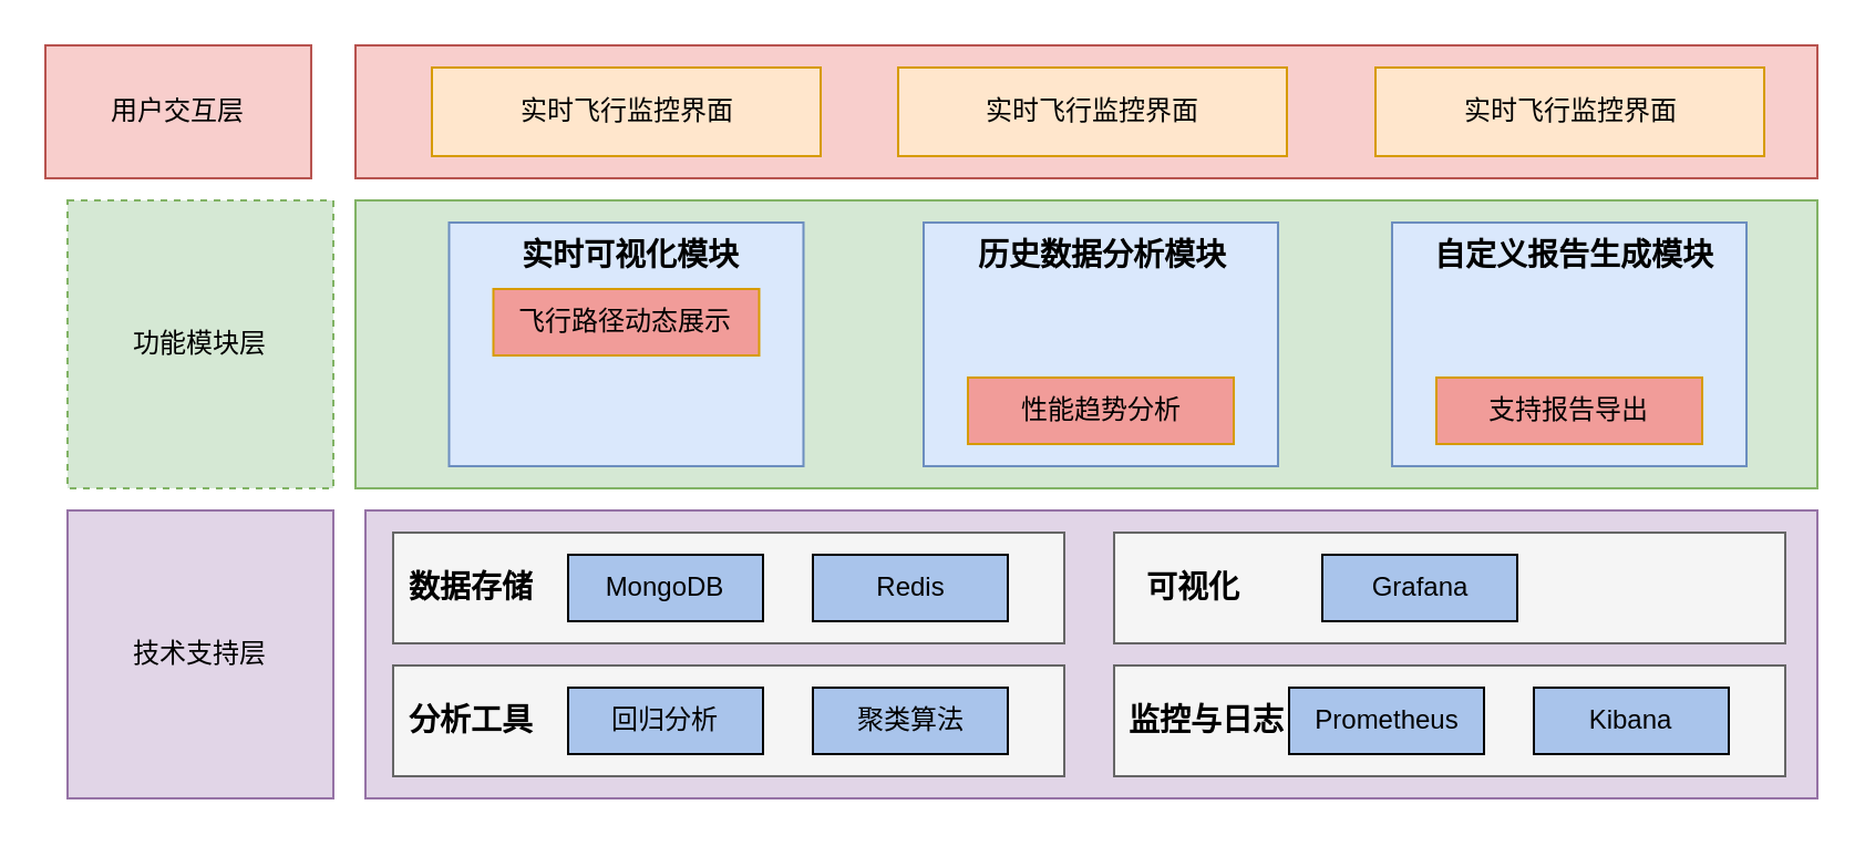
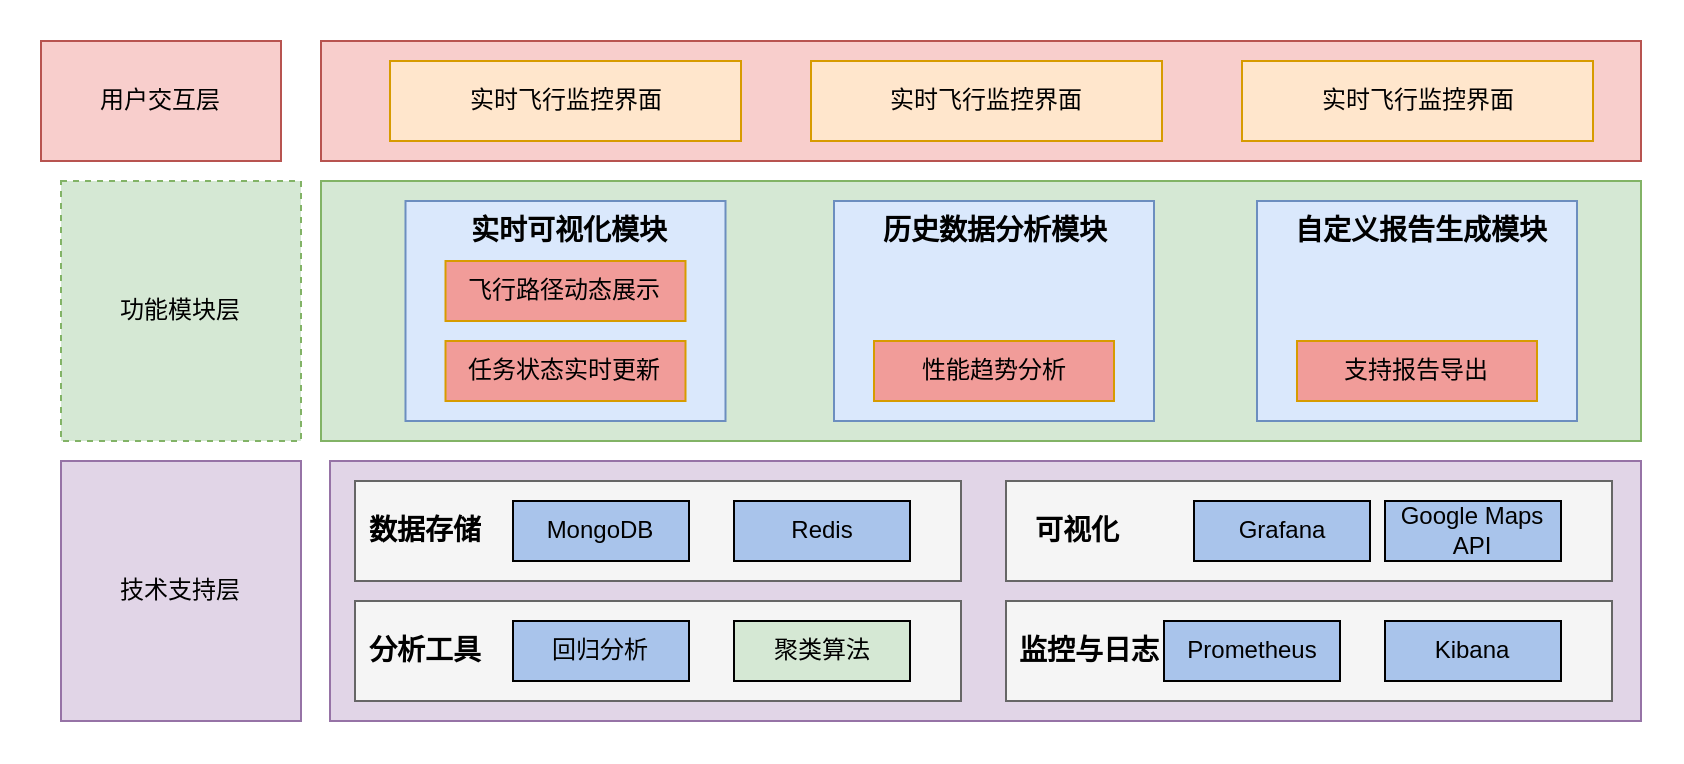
+ <mxCell id="9" value="任务状态实时更新 " style="rounded=0;whiteSpace=wrap;html=1;fillColor=#F19C99;strokeColor=#d79b00;" vertex="1" parent="1"><mxGeometry x="222.25" y="170" width="120" height="30" as="geometry" /></mxCell>
+ <mxCell id="30" value="Google Maps API" style="rounded=0;whiteSpace=wrap;html=1;fillColor=#A9C4EB;" vertex="1" parent="1"><mxGeometry x="692" y="250" width="88" height="30" as="geometry" /></mxCell>
- <mxCell id="26" value="聚类算法" style="rounded=0;whiteSpace=wrap;html=1;fillColor=#A9C4EB;" vertex="1" parent="1"><mxGeometry x="366.5" y="310" width="88" height="30" as="geometry" /></mxCell>
+ <mxCell id="26" value="聚类算法" style="rounded=0;whiteSpace=wrap;html=1;fillColor=#d5e8d4;" vertex="1" parent="1"><mxGeometry x="366.5" y="310" width="88" height="30" as="geometry" /></mxCell>
